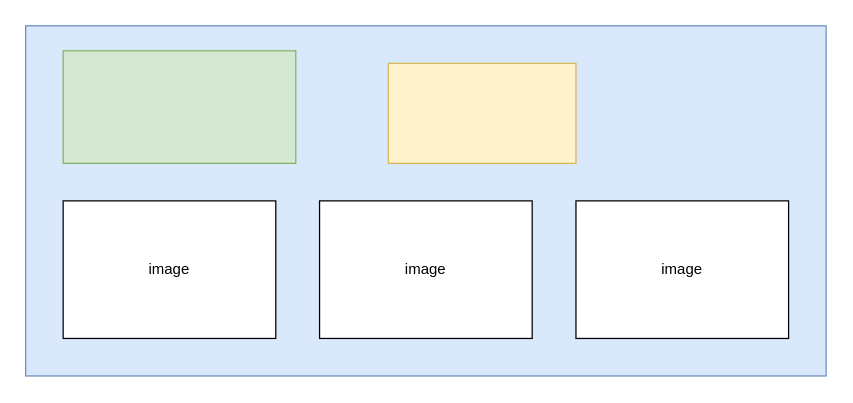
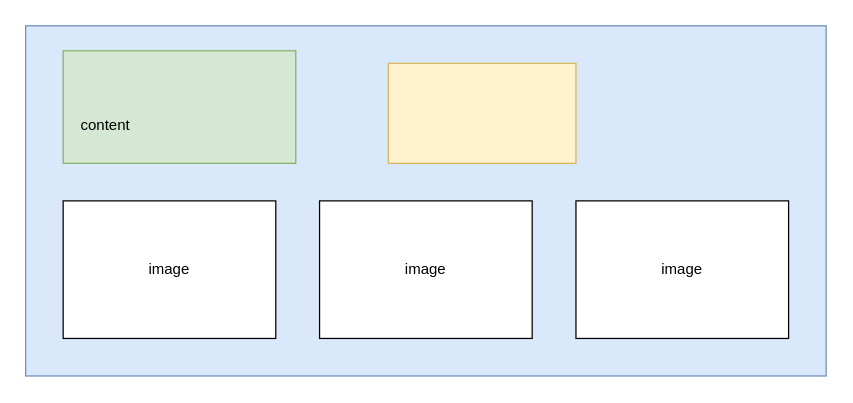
+ <mxCell id="4" value="content" style="text;html=1;strokeColor=none;fillColor=none;align=center;verticalAlign=middle;whiteSpace=wrap;rounded=0;" vertex="1" parent="1"><mxGeometry x="64" y="90" width="40" height="20" as="geometry" /></mxCell>
